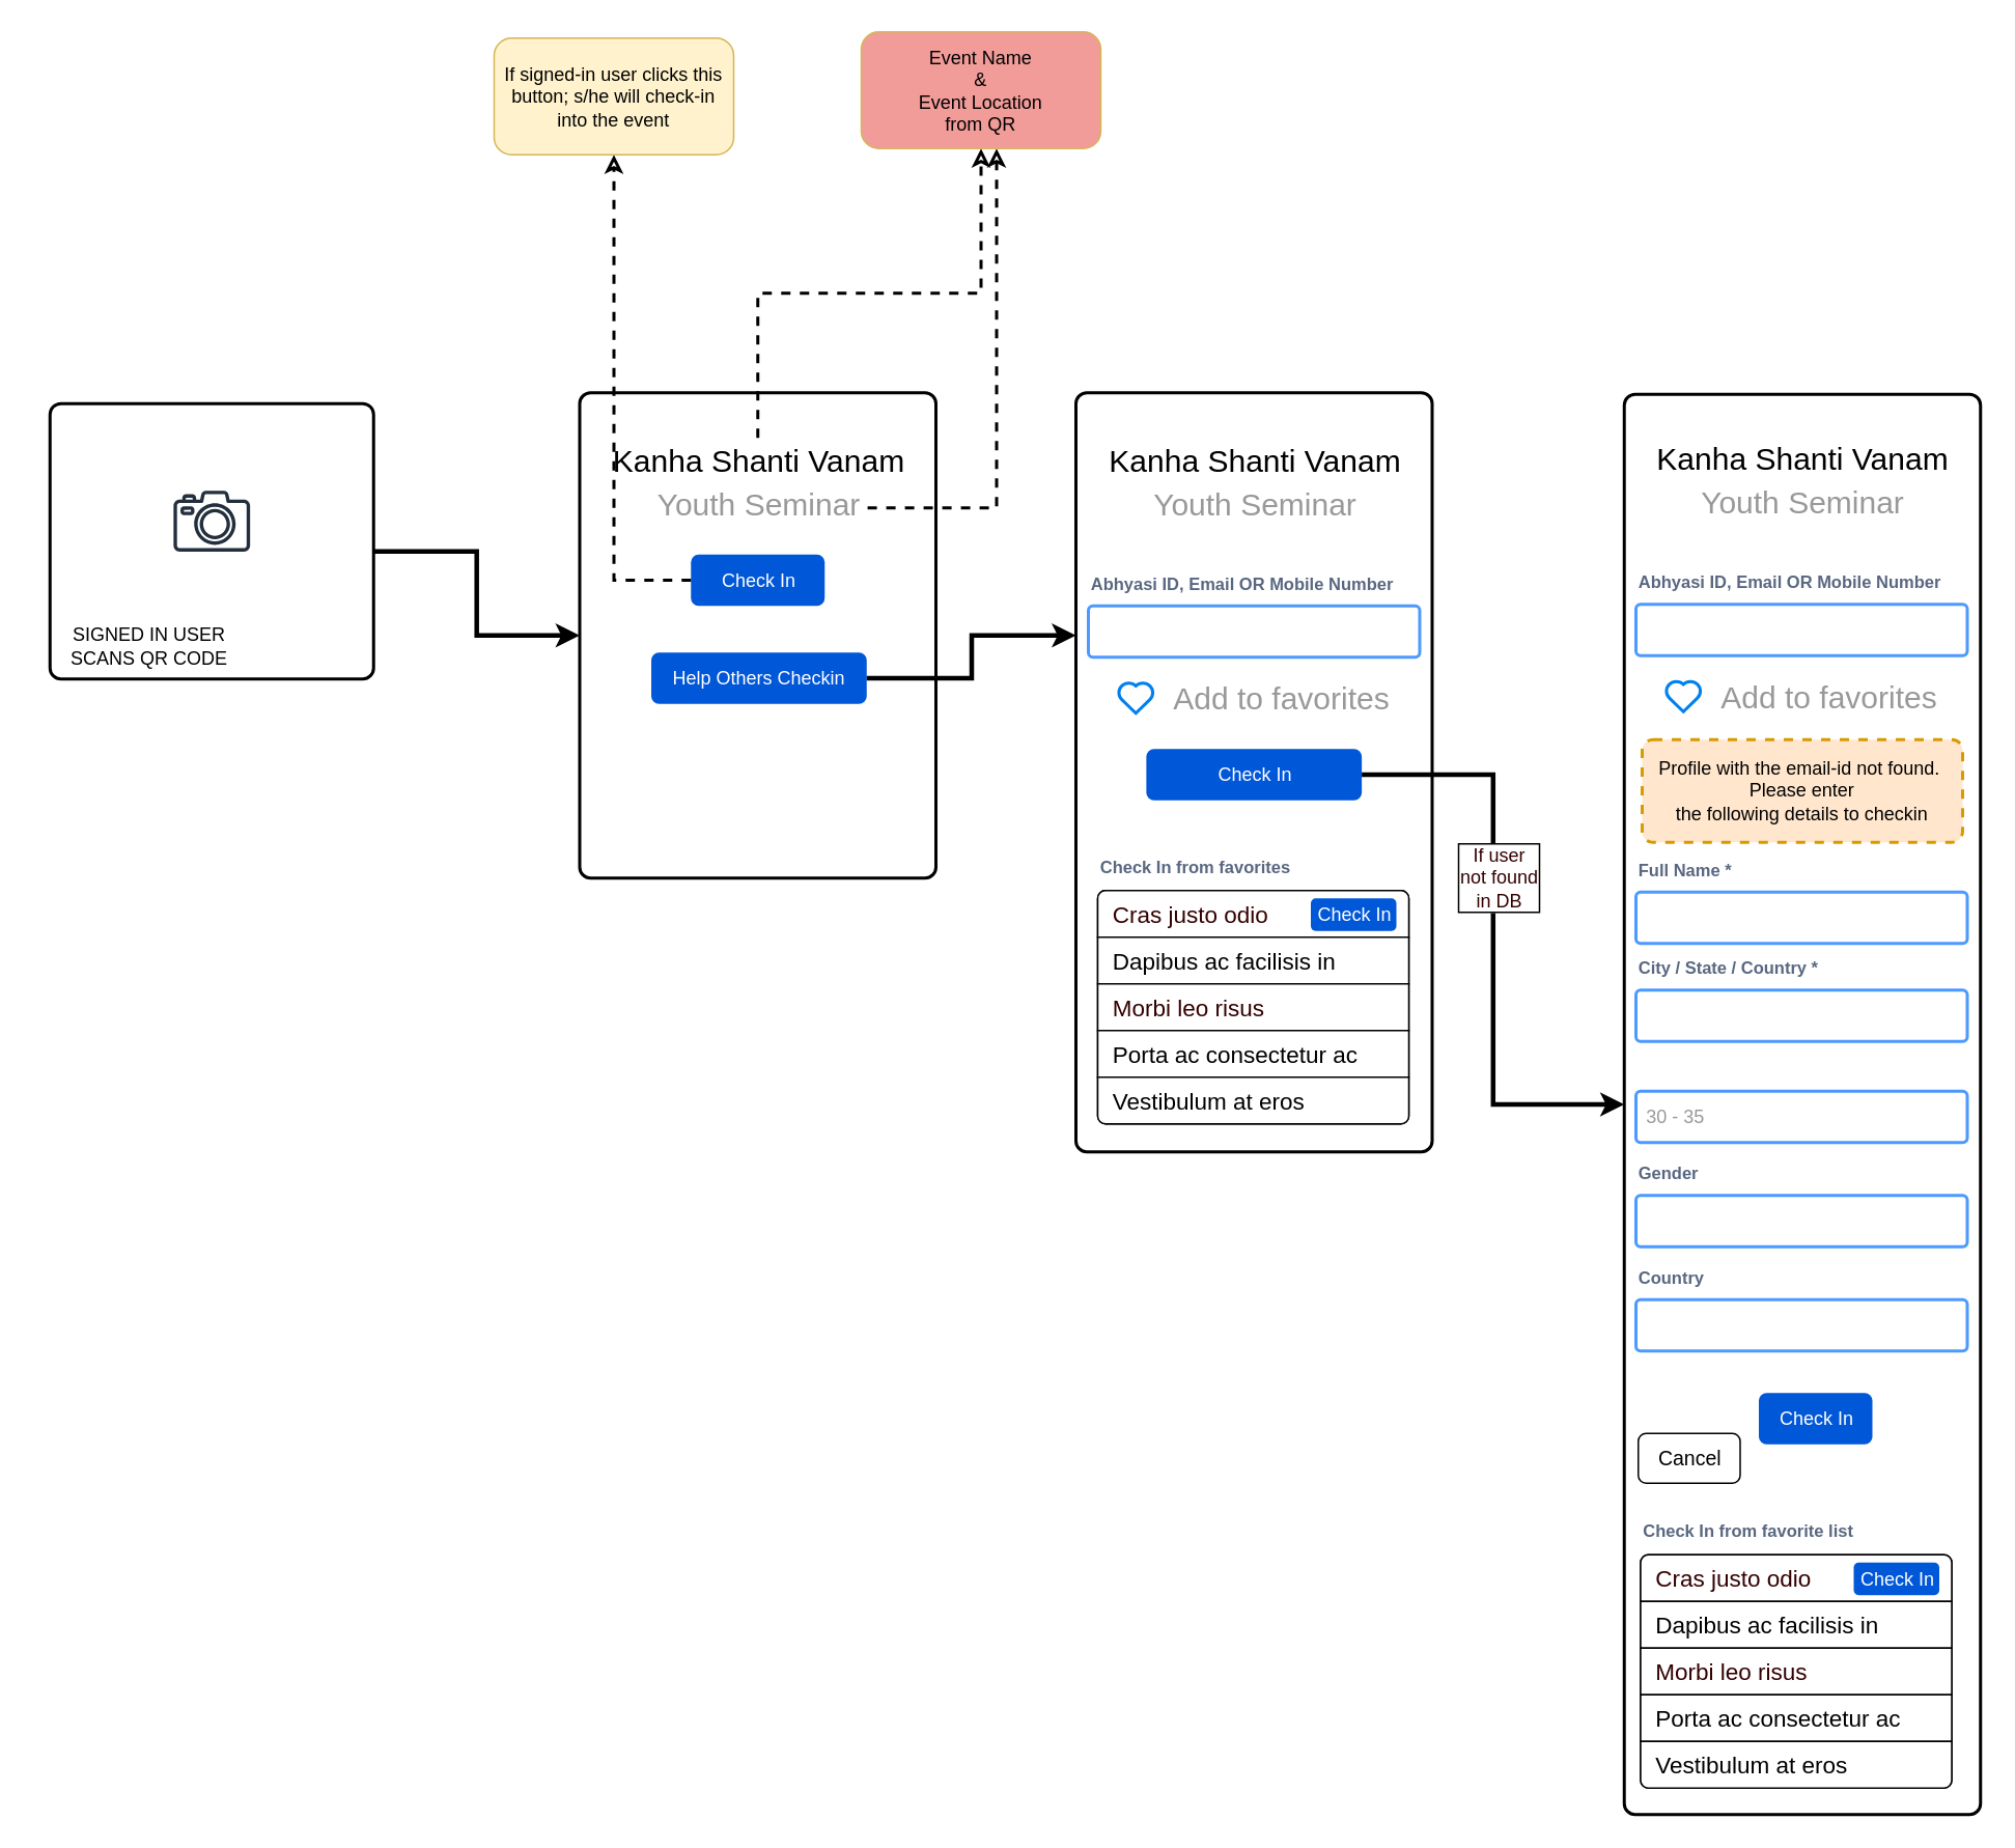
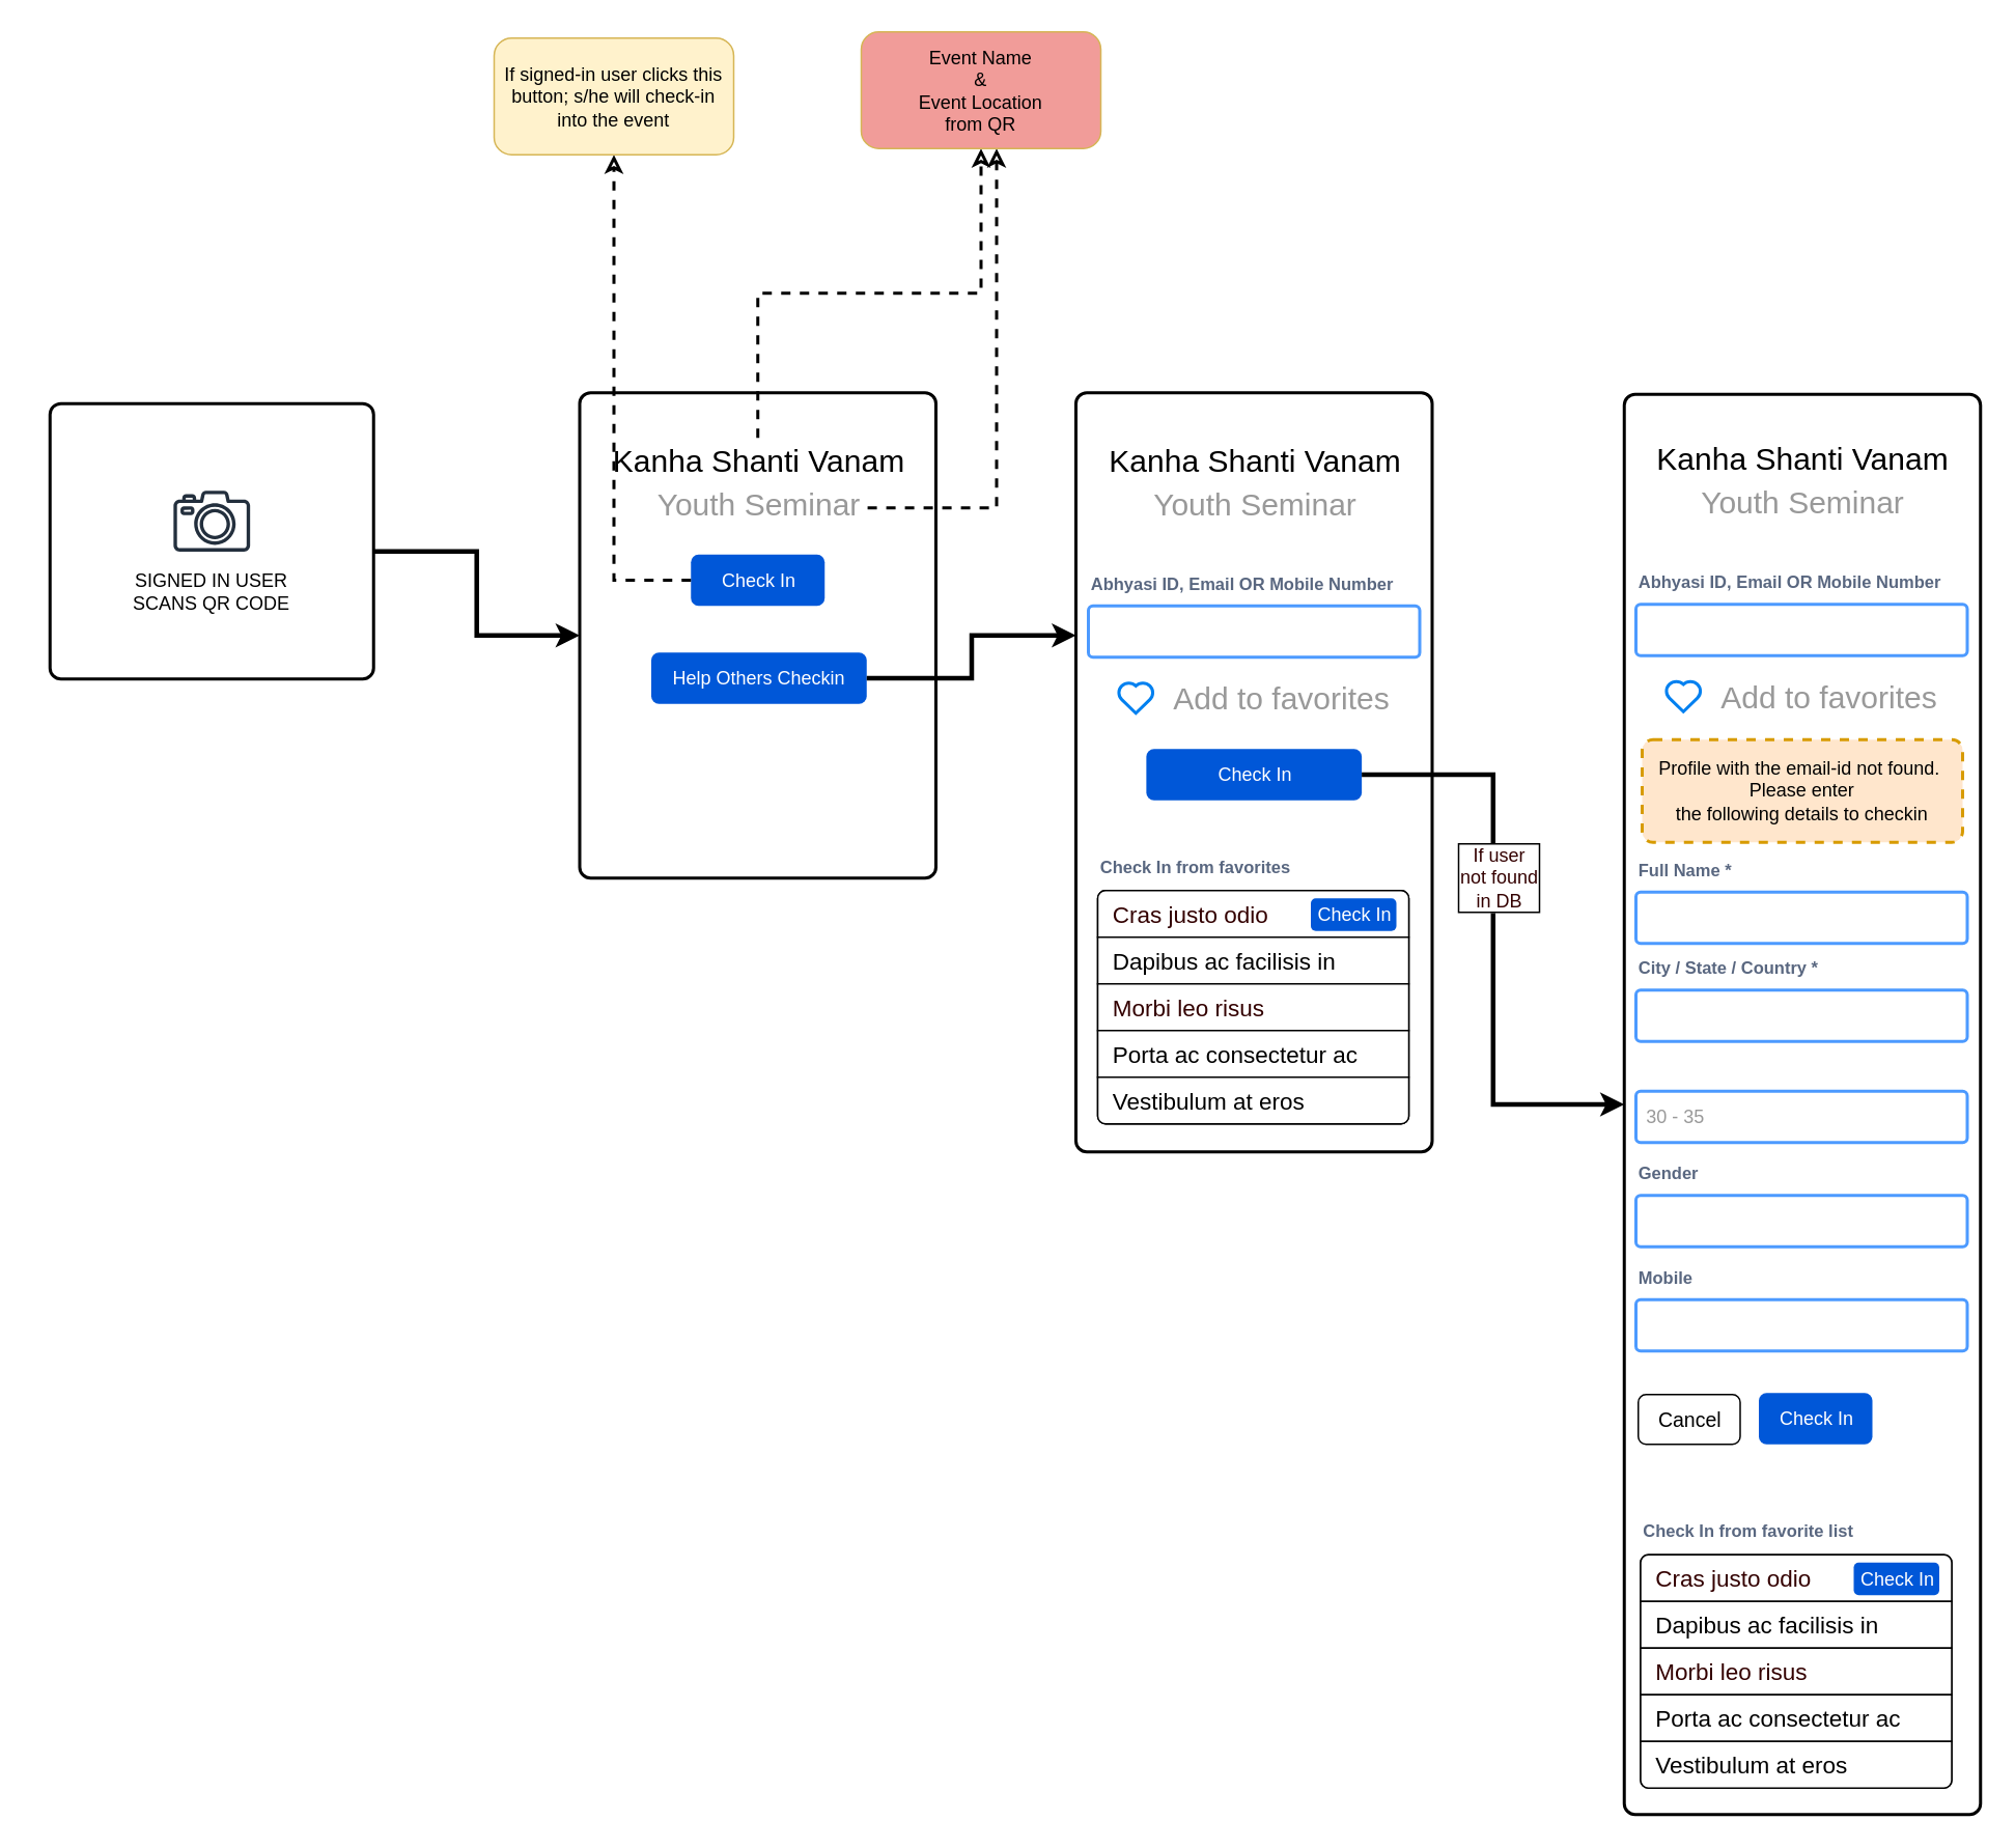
- <mxCell id="5" value="SIGNED IN USER &lt;br&gt;SCANS QR CODE" style="text;html=1;align=center;verticalAlign=middle;resizable=0;points=[];autosize=1;strokeColor=none;fillColor=none;" parent="2" vertex="1"><mxGeometry x="19" y="147.004" width="111" height="32" as="geometry" /></mxCell>
+ <mxCell id="5" value="SIGNED IN USER &lt;br&gt;SCANS QR CODE" style="text;html=1;align=center;verticalAlign=middle;resizable=0;points=[];autosize=1;strokeColor=none;fillColor=none;" parent="2" vertex="1"><mxGeometry x="59" y="112.004" width="111" height="32" as="geometry" /></mxCell>
- <mxCell id="62" value="Country" style="fillColor=none;strokeColor=none;html=1;fontSize=11;fontStyle=0;align=left;fontColor=#596780;fontStyle=1;fontSize=11" parent="1" vertex="1"><mxGeometry x="1051" y="811" width="208" height="20" as="geometry" /></mxCell>
+ <mxCell id="62" value="Mobile" style="fillColor=none;strokeColor=none;html=1;fontSize=11;fontStyle=0;align=left;fontColor=#596780;fontStyle=1;fontSize=11" parent="1" vertex="1"><mxGeometry x="1051" y="811" width="208" height="20" as="geometry" /></mxCell>
- <mxCell id="67" value="Cancel" style="html=1;shadow=0;dashed=0;shape=mxgraph.bootstrap.rrect;rSize=5;strokeWidth=1;whiteSpace=wrap;align=center;verticalAlign=middle;spacingLeft=0;fontStyle=0;fontSize=13;spacing=5;labelBackgroundColor=none;labelBorderColor=none;sketch=0;" parent="1" vertex="1"><mxGeometry x="1052.5" y="921" width="65.5" height="32" as="geometry" /></mxCell>
+ <mxCell id="67" value="Cancel" style="html=1;shadow=0;dashed=0;shape=mxgraph.bootstrap.rrect;rSize=5;strokeWidth=1;whiteSpace=wrap;align=center;verticalAlign=middle;spacingLeft=0;fontStyle=0;fontSize=13;spacing=5;labelBackgroundColor=none;labelBorderColor=none;sketch=0;" parent="1" vertex="1"><mxGeometry x="1052.5" y="896" width="65.5" height="32" as="geometry" /></mxCell>
